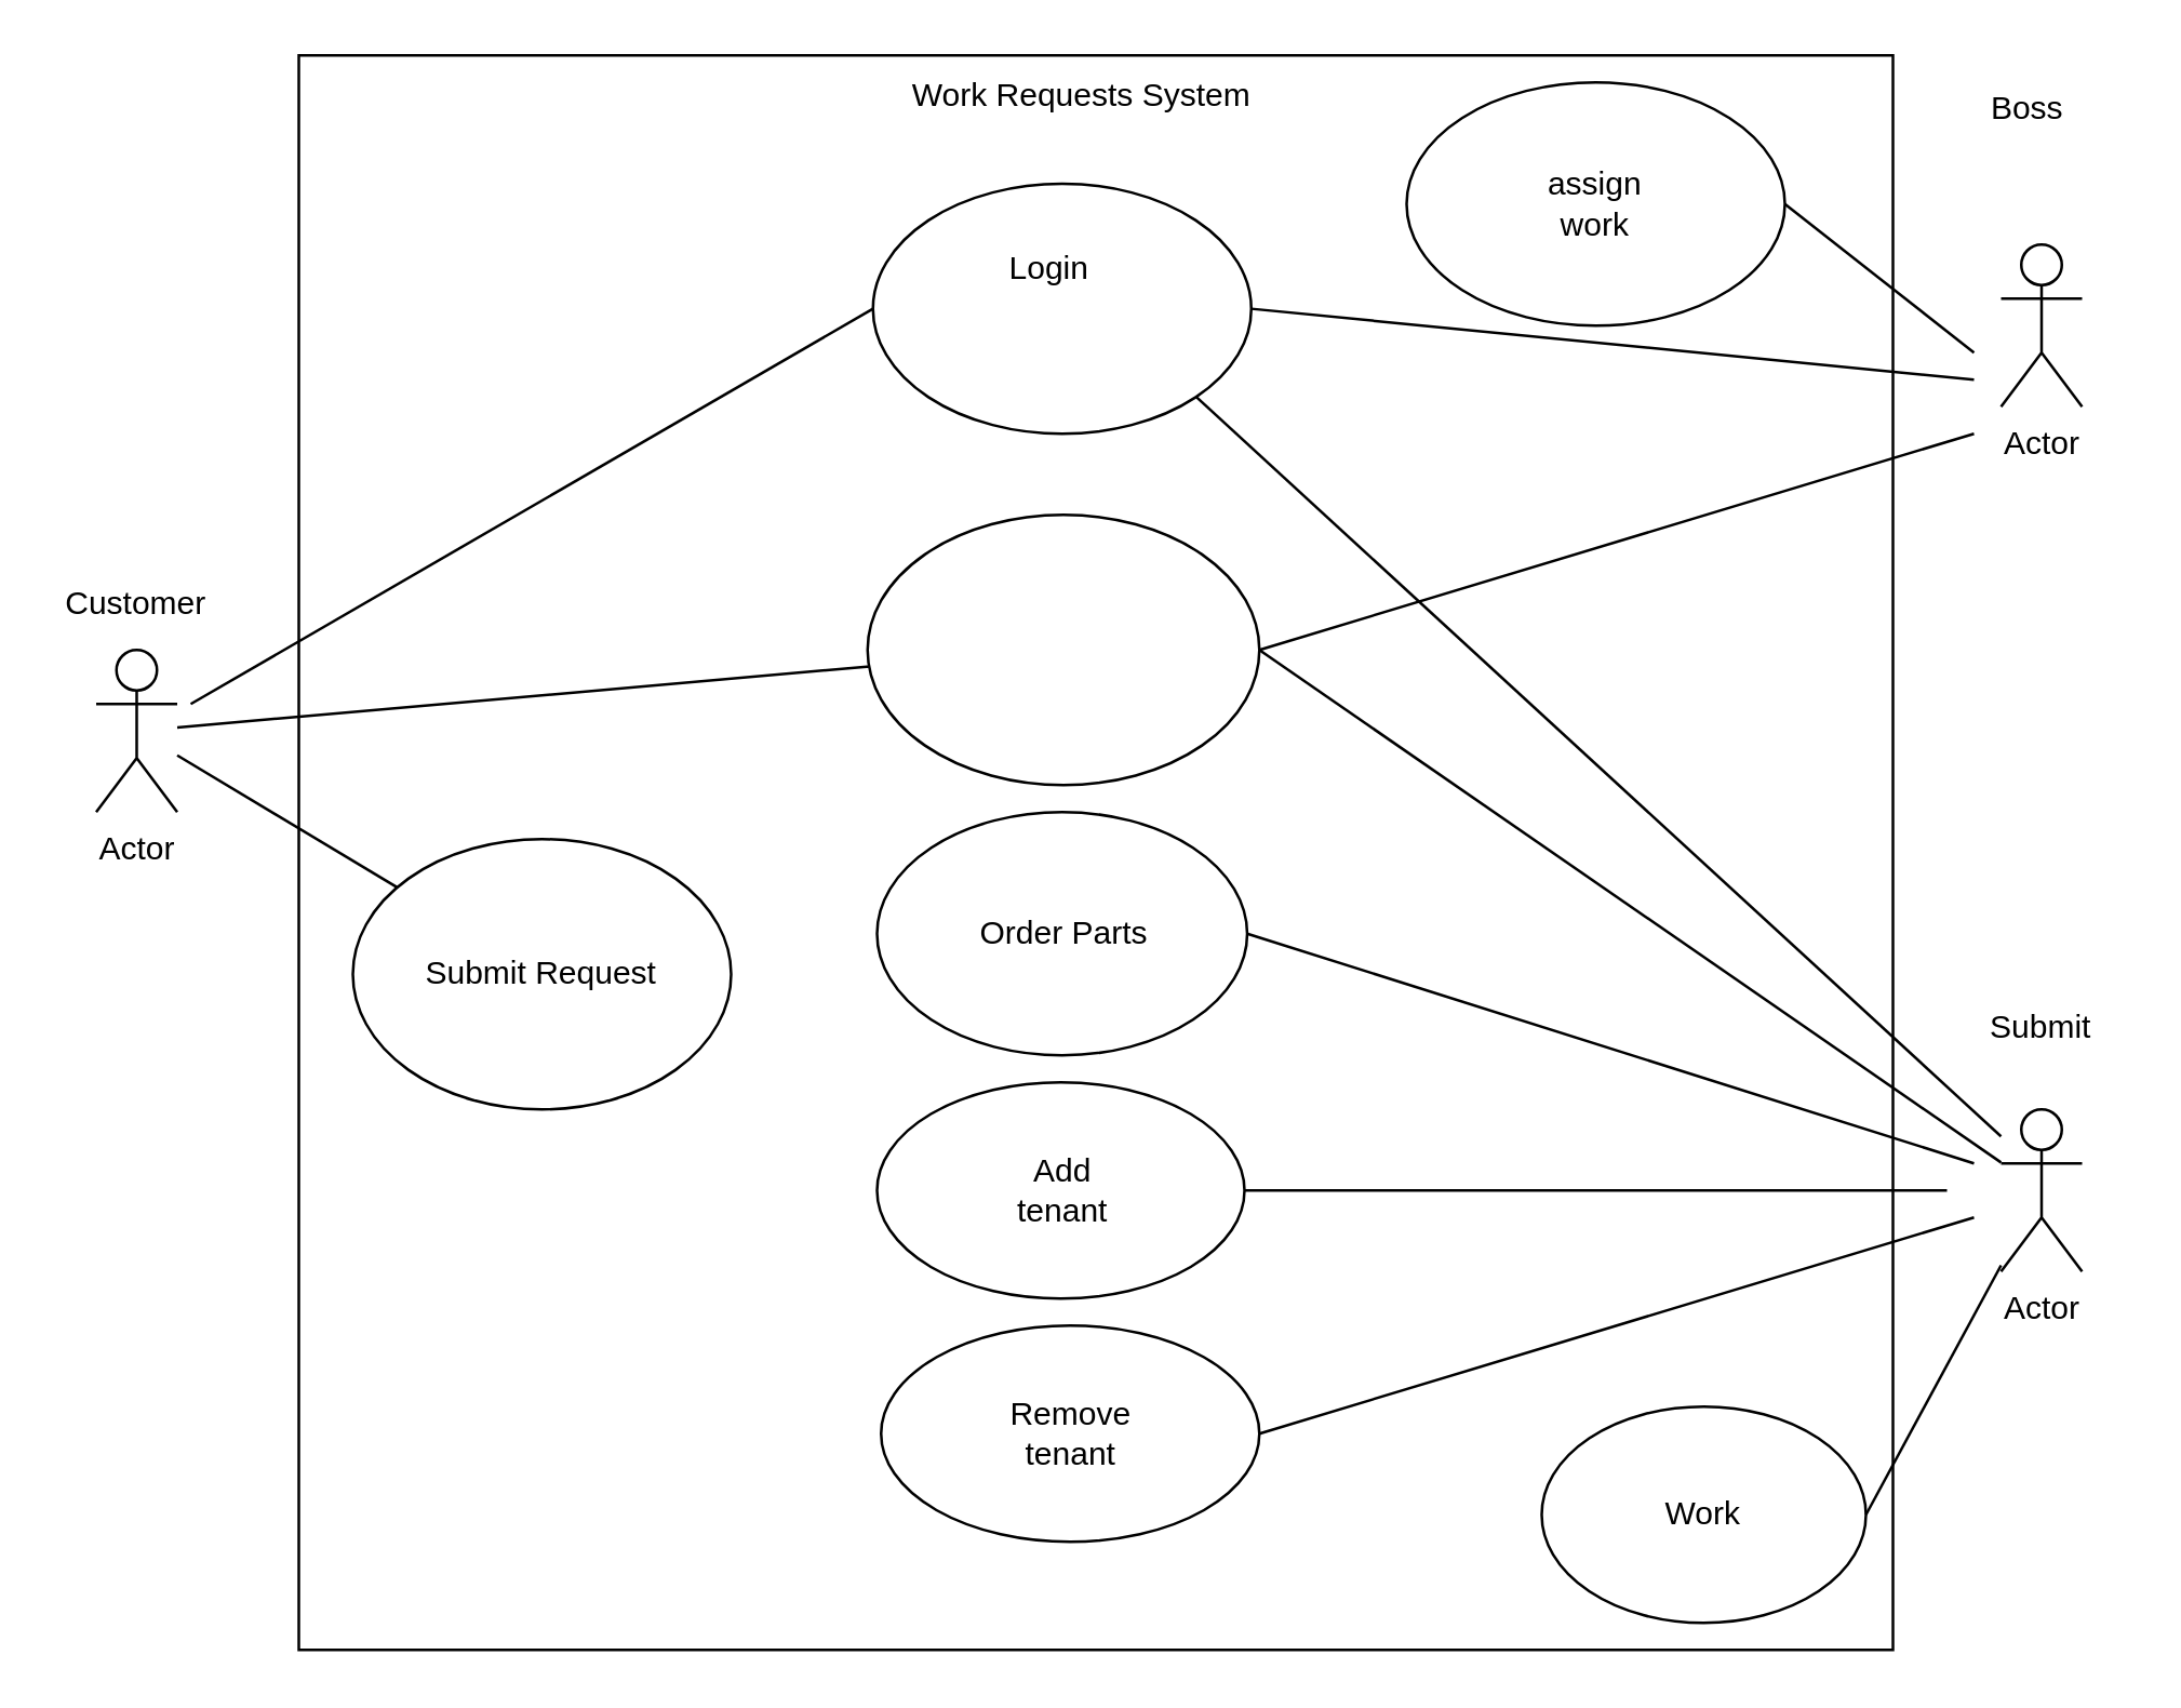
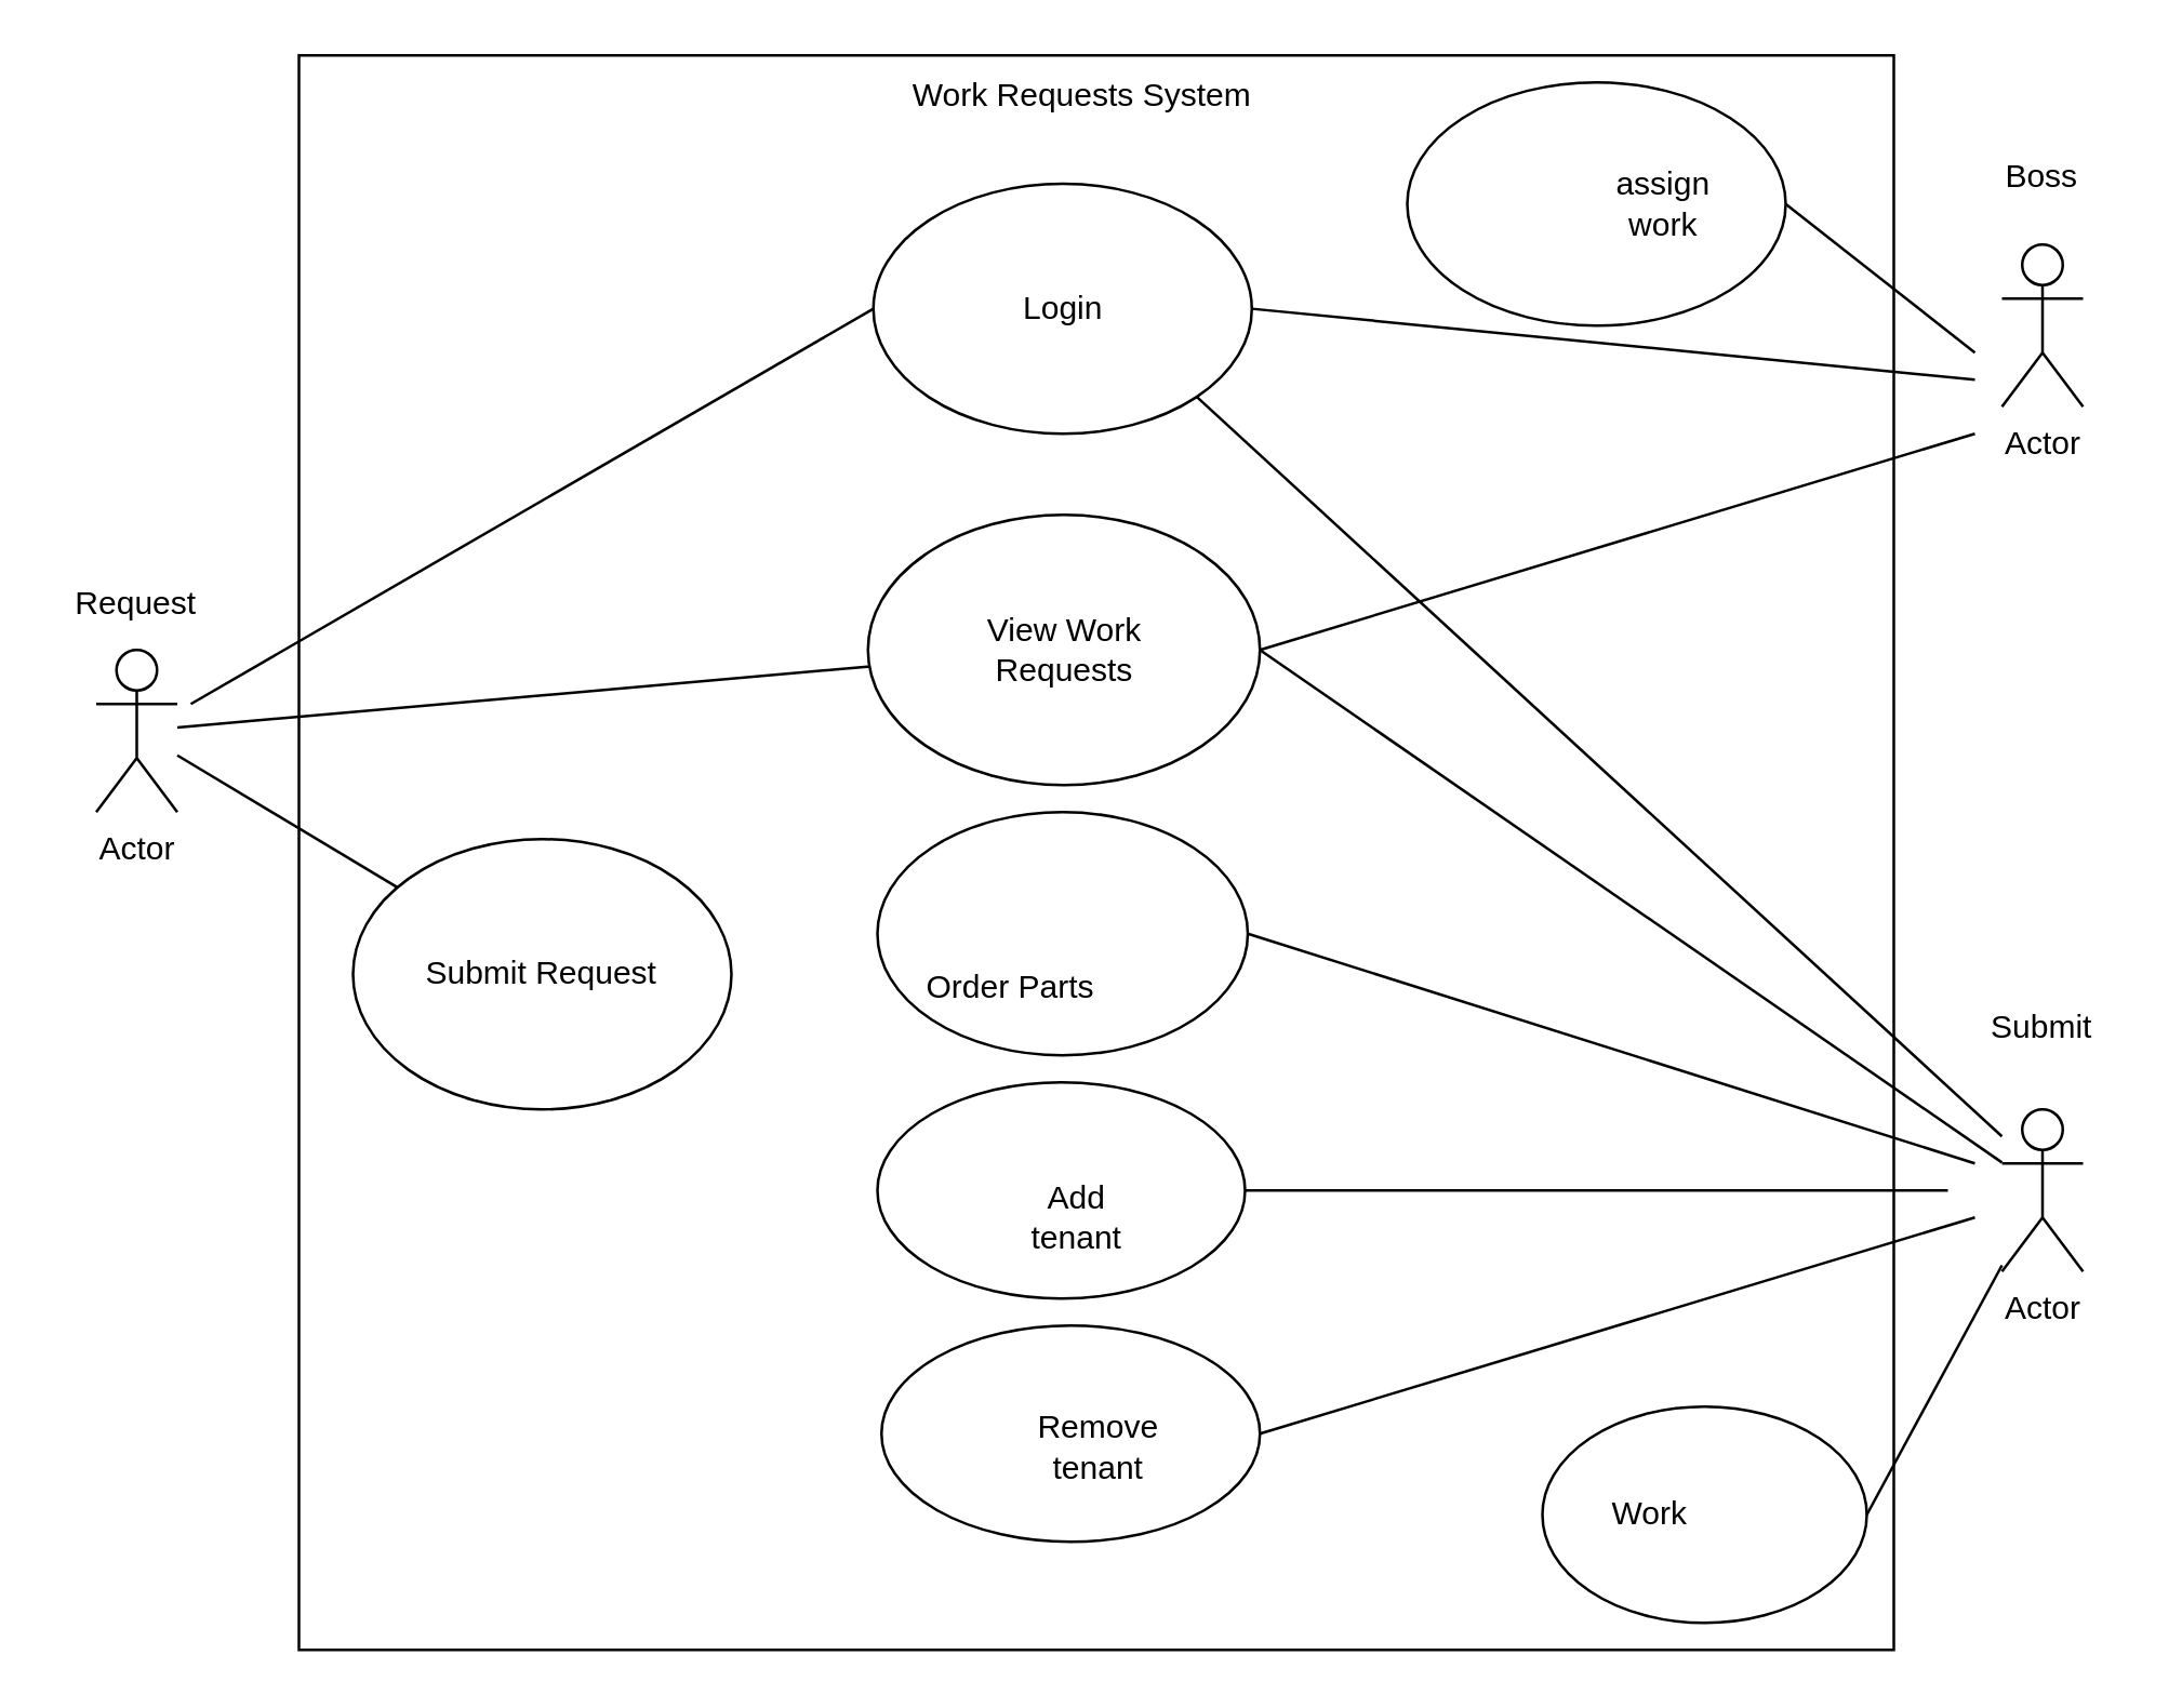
- <mxCell id="14" value="Boss" style="text;html=1;strokeColor=none;fillColor=none;align=center;verticalAlign=middle;whiteSpace=wrap;rounded=0;" vertex="1" parent="1"><mxGeometry x="720" y="25" width="60" height="30" as="geometry" /></mxCell>
+ <mxCell id="14" value="Boss" style="text;html=1;strokeColor=none;fillColor=none;align=center;verticalAlign=middle;whiteSpace=wrap;rounded=0;" vertex="1" parent="1"><mxGeometry x="725" y="50" width="60" height="30" as="geometry" /></mxCell>
- <mxCell id="22" value="assign work" style="text;html=1;strokeColor=none;fillColor=none;align=center;verticalAlign=middle;whiteSpace=wrap;rounded=0;" vertex="1" parent="1"><mxGeometry x="560" y="60" width="60" height="30" as="geometry" /></mxCell>
+ <mxCell id="22" value="assign work" style="text;html=1;strokeColor=none;fillColor=none;align=center;verticalAlign=middle;whiteSpace=wrap;rounded=0;" vertex="1" parent="1"><mxGeometry x="585" y="60" width="60" height="30" as="geometry" /></mxCell>
- <mxCell id="28" value="Login" style="text;html=1;strokeColor=none;fillColor=none;align=center;verticalAlign=middle;whiteSpace=wrap;rounded=0;" vertex="1" parent="1"><mxGeometry x="358" y="84" width="60" height="30" as="geometry" /></mxCell>
+ <mxCell id="28" value="Login" style="text;html=1;strokeColor=none;fillColor=none;align=center;verticalAlign=middle;whiteSpace=wrap;rounded=0;" vertex="1" parent="1"><mxGeometry x="363" y="99" width="60" height="30" as="geometry" /></mxCell>
- <mxCell id="7" value="Customer" style="text;html=1;strokeColor=none;fillColor=none;align=center;verticalAlign=middle;whiteSpace=wrap;rounded=0;" vertex="1" parent="1"><mxGeometry x="20" y="207.5" width="60" height="30" as="geometry" /></mxCell>
+ <mxCell id="7" value="Request" style="text;html=1;strokeColor=none;fillColor=none;align=center;verticalAlign=middle;whiteSpace=wrap;rounded=0;" vertex="1" parent="1"><mxGeometry x="20" y="207.5" width="60" height="30" as="geometry" /></mxCell>
+ <mxCell id="9" value="View Work Requests" style="text;html=1;strokeColor=none;fillColor=none;align=center;verticalAlign=middle;whiteSpace=wrap;rounded=0;" vertex="1" parent="1"><mxGeometry x="345.5" y="217.5" width="95" height="45" as="geometry" /></mxCell>
- <mxCell id="26" value="Order Parts" style="text;html=1;strokeColor=none;fillColor=none;align=center;verticalAlign=middle;whiteSpace=wrap;rounded=0;" vertex="1" parent="1"><mxGeometry x="356.75" y="330" width="72.5" height="30" as="geometry" /></mxCell>
+ <mxCell id="26" value="Order Parts" style="text;html=1;strokeColor=none;fillColor=none;align=center;verticalAlign=middle;whiteSpace=wrap;rounded=0;" vertex="1" parent="1"><mxGeometry x="336.75" y="350" width="72.5" height="30" as="geometry" /></mxCell>
- <mxCell id="34" value="Add tenant" style="text;html=1;strokeColor=none;fillColor=none;align=center;verticalAlign=middle;whiteSpace=wrap;rounded=0;" vertex="1" parent="1"><mxGeometry x="363" y="425" width="60" height="30" as="geometry" /></mxCell>
+ <mxCell id="34" value="Add tenant" style="text;html=1;strokeColor=none;fillColor=none;align=center;verticalAlign=middle;whiteSpace=wrap;rounded=0;" vertex="1" parent="1"><mxGeometry x="368" y="435" width="60" height="30" as="geometry" /></mxCell>
- <mxCell id="35" value="Remove tenant" style="text;html=1;strokeColor=none;fillColor=none;align=center;verticalAlign=middle;whiteSpace=wrap;rounded=0;" vertex="1" parent="1"><mxGeometry x="366" y="515" width="60" height="30" as="geometry" /></mxCell>
+ <mxCell id="35" value="Remove tenant" style="text;html=1;strokeColor=none;fillColor=none;align=center;verticalAlign=middle;whiteSpace=wrap;rounded=0;" vertex="1" parent="1"><mxGeometry x="376" y="520" width="60" height="30" as="geometry" /></mxCell>
- <mxCell id="18" value="Work" style="text;html=1;strokeColor=none;fillColor=none;align=center;verticalAlign=middle;whiteSpace=wrap;rounded=0;" vertex="1" parent="1"><mxGeometry x="600" y="545" width="60" height="30" as="geometry" /></mxCell>
+ <mxCell id="18" value="Work" style="text;html=1;strokeColor=none;fillColor=none;align=center;verticalAlign=middle;whiteSpace=wrap;rounded=0;" vertex="1" parent="1"><mxGeometry x="580" y="545" width="60" height="30" as="geometry" /></mxCell>
